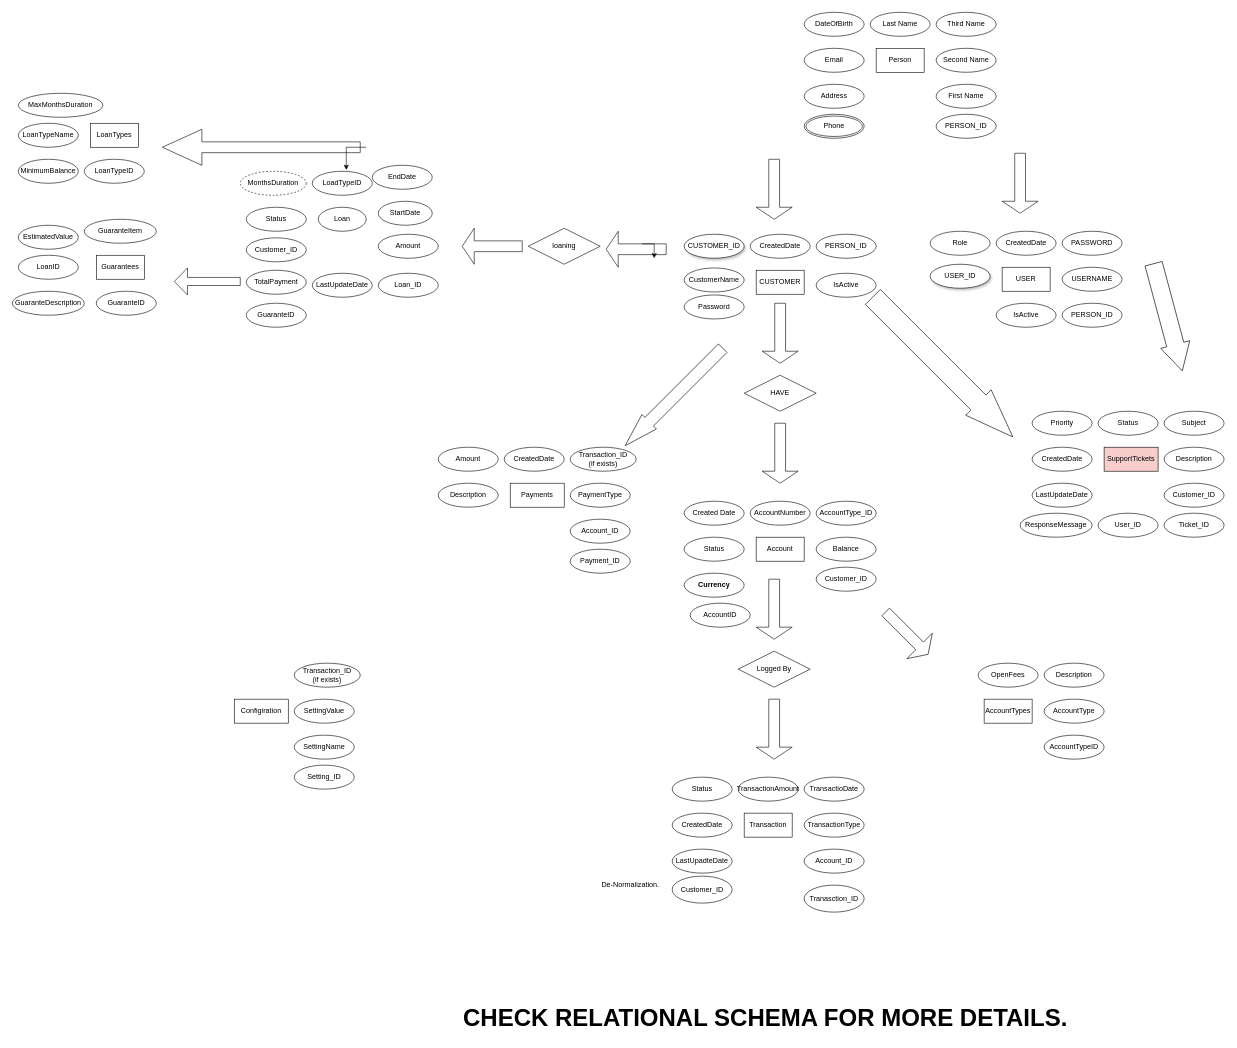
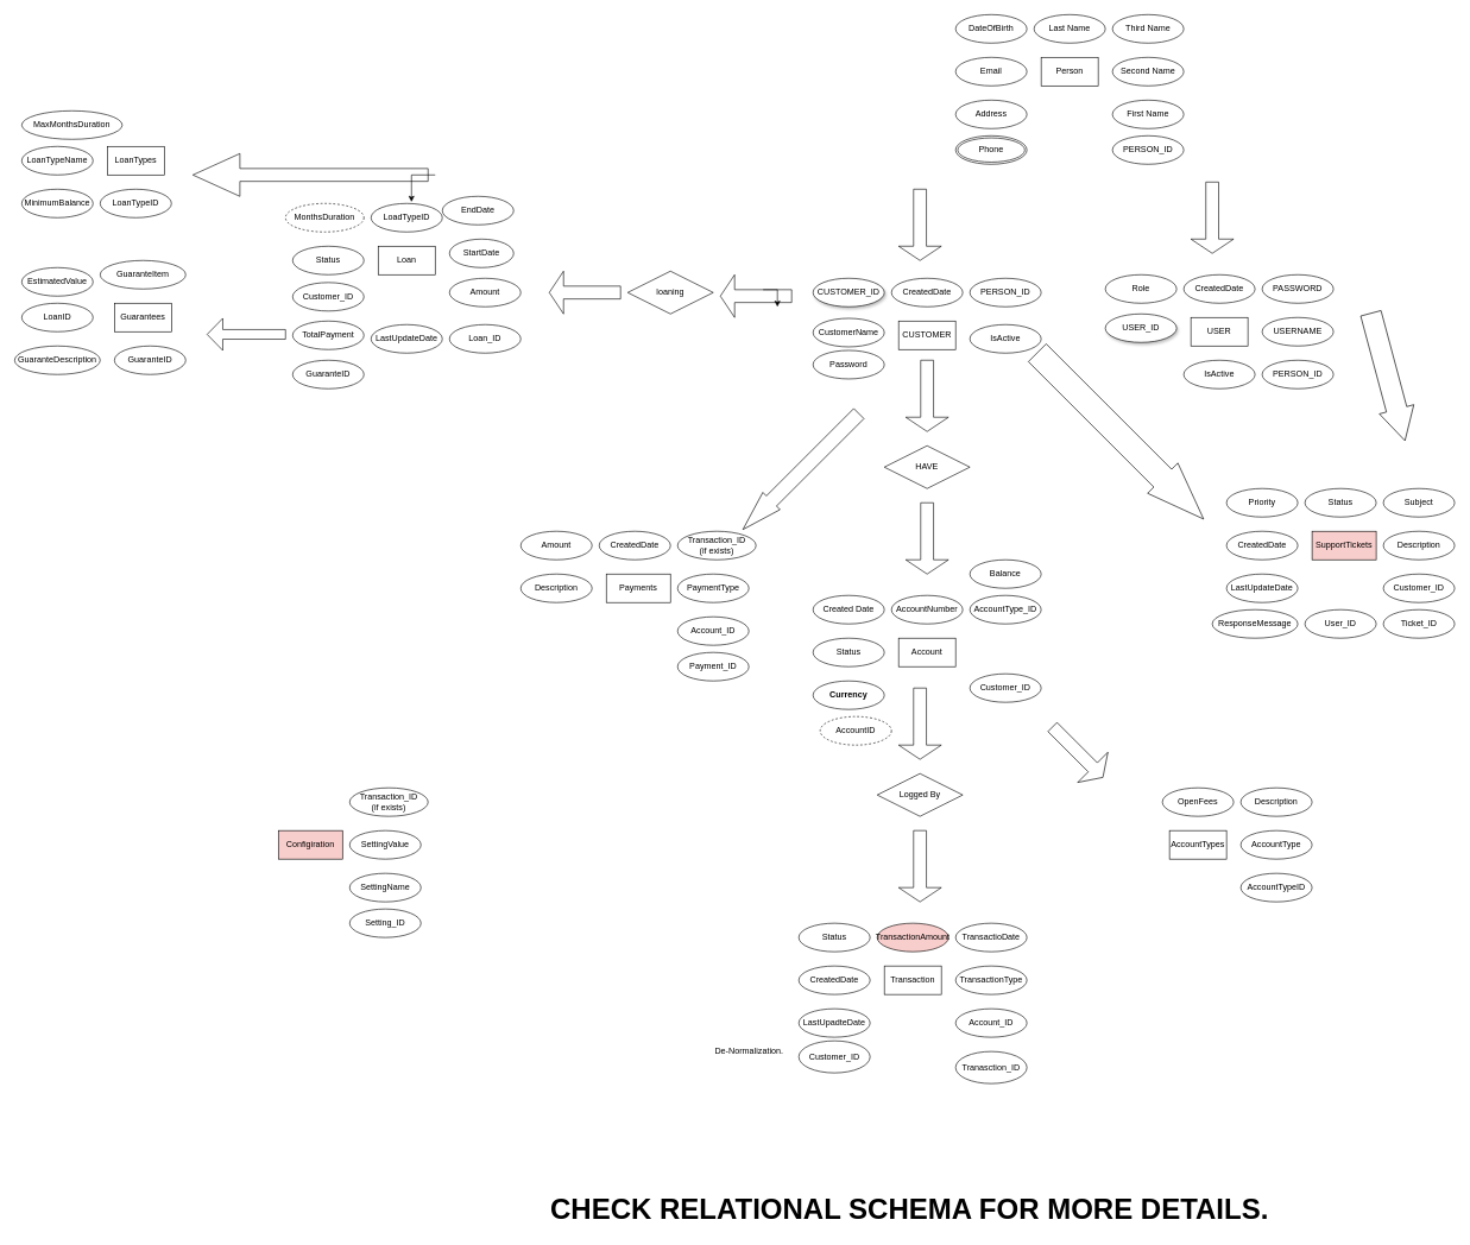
- <mxCell id="56" value="Loan" style="ellipse;whiteSpace=wrap;html=1;align=center;" parent="1" vertex="1"><mxGeometry x="530" y="345" width="80" height="40" as="geometry" /></mxCell>
+ <mxCell id="56" value="Loan" style="whiteSpace=wrap;html=1;align=center;" parent="1" vertex="1"><mxGeometry x="530" y="345" width="80" height="40" as="geometry" /></mxCell>
- <mxCell id="33" value="Balance" style="ellipse;whiteSpace=wrap;html=1;align=center;" parent="1" vertex="1"><mxGeometry x="1360" y="895" width="100" height="40" as="geometry" /></mxCell>
+ <mxCell id="33" value="Balance" style="ellipse;whiteSpace=wrap;html=1;align=center;" parent="1" vertex="1"><mxGeometry x="1360" y="785" width="100" height="40" as="geometry" /></mxCell>
- <mxCell id="115" value="AccountID" style="ellipse;whiteSpace=wrap;html=1;align=center;" vertex="1" parent="1"><mxGeometry x="1150" y="1005" width="100" height="40" as="geometry" /></mxCell>
+ <mxCell id="115" value="AccountID" style="ellipse;whiteSpace=wrap;html=1;align=center;dashed=1;" vertex="1" parent="1"><mxGeometry x="1150" y="1005" width="100" height="40" as="geometry" /></mxCell>
- <mxCell id="88" value="Configiration" style="whiteSpace=wrap;html=1;align=center;" parent="1" vertex="1"><mxGeometry x="390" y="1165" width="90" height="40" as="geometry" /></mxCell>
+ <mxCell id="88" value="Configiration" style="whiteSpace=wrap;html=1;align=center;fillColor=#f8cecc;" parent="1" vertex="1"><mxGeometry x="390" y="1165" width="90" height="40" as="geometry" /></mxCell>
- <mxCell id="47" value="TransactionAmount" style="ellipse;whiteSpace=wrap;html=1;align=center;" parent="1" vertex="1"><mxGeometry x="1230" y="1295" width="100" height="40" as="geometry" /></mxCell>
+ <mxCell id="47" value="TransactionAmount" style="ellipse;whiteSpace=wrap;html=1;align=center;fillColor=#f8cecc;" parent="1" vertex="1"><mxGeometry x="1230" y="1295" width="100" height="40" as="geometry" /></mxCell>
